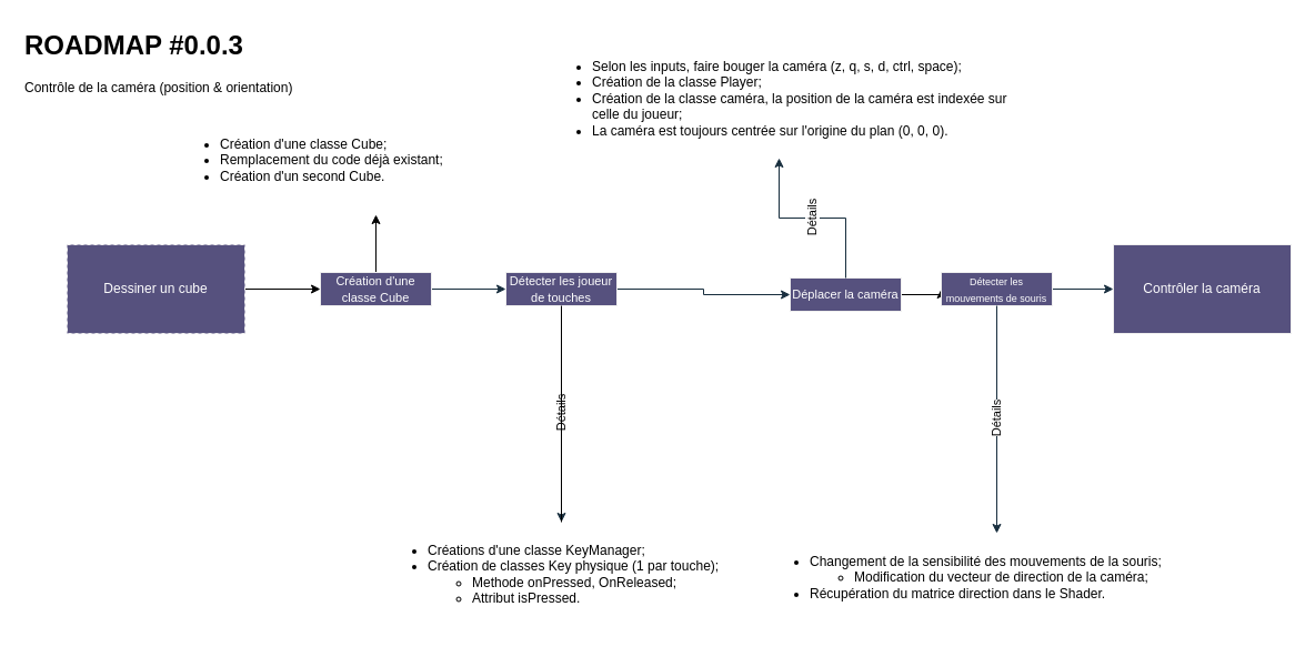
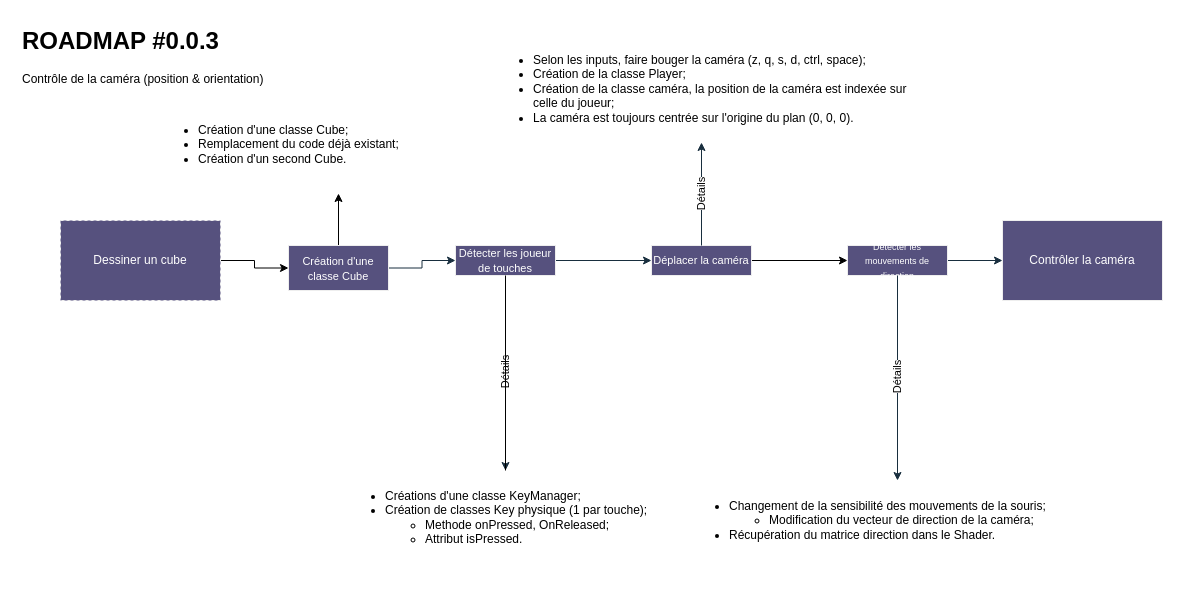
- <mxCell id="21" value="&lt;span style=&quot;font-size: 11px;&quot;&gt;Création d'une classe Cube&lt;/span&gt;" style="rounded=0;whiteSpace=wrap;html=1;align=center;labelBackgroundColor=none;fillColor=#56517E;strokeColor=#EEEEEE;fontColor=#FFFFFF;" vertex="1" parent="1"><mxGeometry x="288" y="245" width="100" height="30" as="geometry" /></mxCell>
+ <mxCell id="21" value="&lt;span style=&quot;font-size: 11px;&quot;&gt;Création d'une classe Cube&lt;/span&gt;" style="rounded=0;whiteSpace=wrap;html=1;align=center;labelBackgroundColor=none;fillColor=#56517E;strokeColor=#EEEEEE;fontColor=#FFFFFF;" vertex="1" parent="1"><mxGeometry x="288" y="245" width="100" height="45" as="geometry" /></mxCell>
- <mxCell id="17" value="&lt;font style=&quot;font-size: 9px;&quot;&gt;Détecter les mouvements de souris&lt;/font&gt;" style="rounded=0;whiteSpace=wrap;html=1;align=center;labelBackgroundColor=none;fillColor=#56517E;strokeColor=#EEEEEE;fontColor=#FFFFFF;" vertex="1" parent="1"><mxGeometry x="847" y="245" width="100" height="30" as="geometry" /></mxCell>
+ <mxCell id="17" value="&lt;font style=&quot;font-size: 9px;&quot;&gt;Détecter les mouvements de direction&lt;/font&gt;" style="rounded=0;whiteSpace=wrap;html=1;align=center;labelBackgroundColor=none;fillColor=#56517E;strokeColor=#EEEEEE;fontColor=#FFFFFF;" vertex="1" parent="1"><mxGeometry x="847" y="245" width="100" height="30" as="geometry" /></mxCell>
- <mxCell id="11" value="&lt;span style=&quot;font-size: 11px;&quot;&gt;Déplacer la caméra&lt;/span&gt;" style="rounded=0;whiteSpace=wrap;html=1;align=center;labelBackgroundColor=none;fillColor=#56517E;strokeColor=#EEEEEE;fontColor=#FFFFFF;" vertex="1" parent="1"><mxGeometry x="711" y="250" width="100" height="30" as="geometry" /></mxCell>
+ <mxCell id="11" value="&lt;span style=&quot;font-size: 11px;&quot;&gt;Déplacer la caméra&lt;/span&gt;" style="rounded=0;whiteSpace=wrap;html=1;align=center;labelBackgroundColor=none;fillColor=#56517E;strokeColor=#EEEEEE;fontColor=#FFFFFF;" vertex="1" parent="1"><mxGeometry x="651" y="245" width="100" height="30" as="geometry" /></mxCell>
